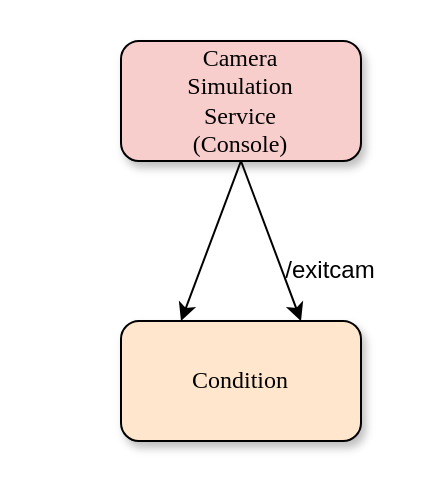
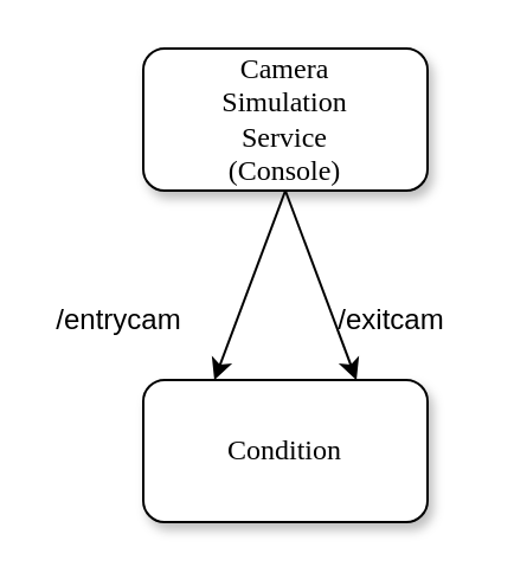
- <mxCell id="2" value="Camera&lt;br&gt;Simulation&lt;br&gt;Service&lt;br&gt;(Console)" style="whiteSpace=wrap;html=1;rounded=1;shadow=1;labelBackgroundColor=none;strokeWidth=1;fontFamily=Verdana;fontSize=12;align=center;fillColor=#f8cecc;" parent="1" vertex="1"><mxGeometry x="60" y="20" width="120" height="60" as="geometry" /></mxCell>
+ <mxCell id="2" value="Camera&lt;br&gt;Simulation&lt;br&gt;Service&lt;br&gt;(Console)" style="whiteSpace=wrap;html=1;rounded=1;shadow=1;labelBackgroundColor=none;strokeWidth=1;fontFamily=Verdana;fontSize=12;align=center;" parent="1" vertex="1"><mxGeometry x="60" y="20" width="120" height="60" as="geometry" /></mxCell>
+ <mxCell id="6" value="/entrycam" style="text;html=1;strokeColor=none;fillColor=none;align=center;verticalAlign=middle;whiteSpace=wrap;rounded=0;" vertex="1" parent="1"><mxGeometry x="20" y="120" width="60" height="30" as="geometry" /></mxCell>
- <mxCell id="3" value="&lt;span&gt;Condition&lt;/span&gt;" style="whiteSpace=wrap;html=1;rounded=1;shadow=1;labelBackgroundColor=none;strokeWidth=1;fontFamily=Verdana;fontSize=12;align=center;fillColor=#ffe6cc;" parent="1" vertex="1"><mxGeometry x="60" y="160" width="120" height="60" as="geometry" /></mxCell>
+ <mxCell id="3" value="&lt;span&gt;Condition&lt;/span&gt;" style="whiteSpace=wrap;html=1;rounded=1;shadow=1;labelBackgroundColor=none;strokeWidth=1;fontFamily=Verdana;fontSize=12;align=center;" parent="1" vertex="1"><mxGeometry x="60" y="160" width="120" height="60" as="geometry" /></mxCell>
